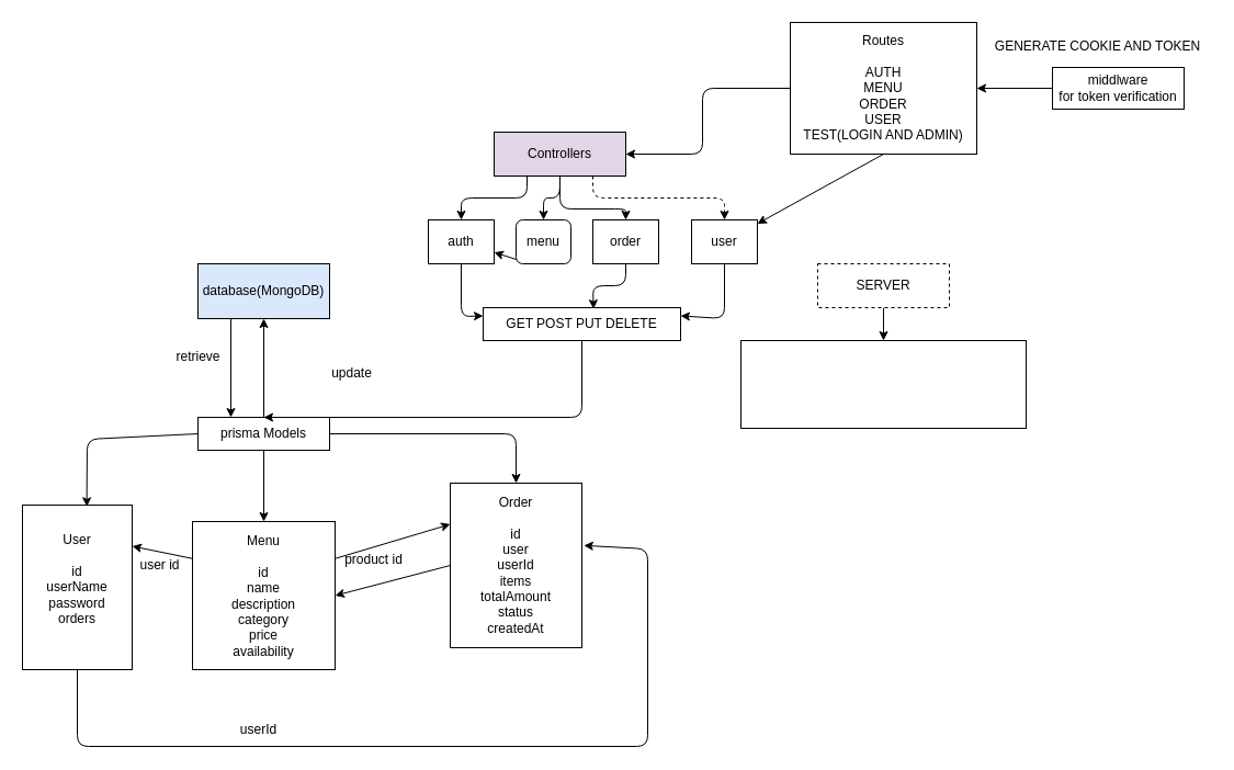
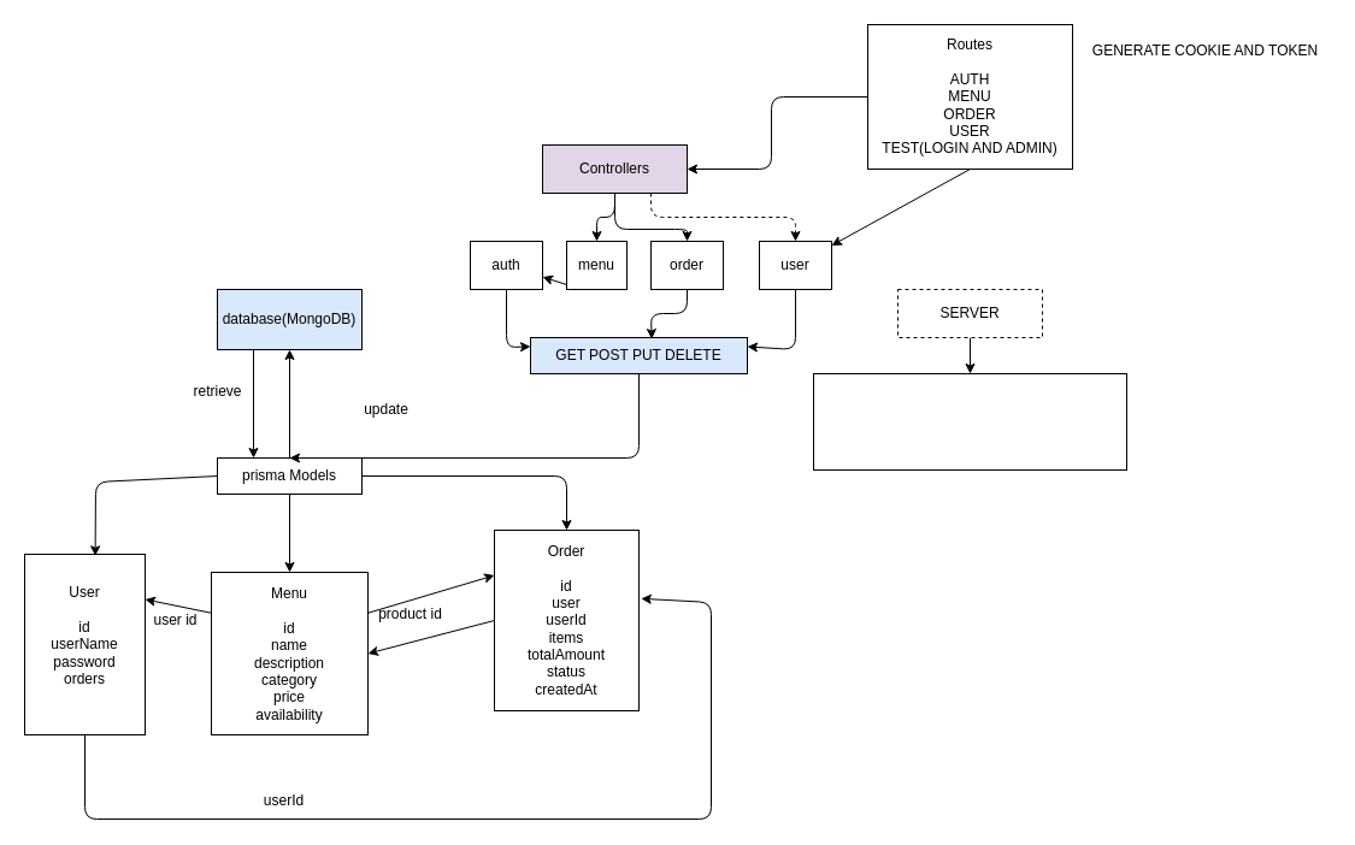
- <mxCell id="42" style="edgeStyle=none;html=1;exitX=0;exitY=0.5;exitDx=0;exitDy=0;entryX=1;entryY=0.5;entryDx=0;entryDy=0;" parent="1" source="43" target="38" edge="1"><mxGeometry relative="1" as="geometry" /></mxCell>
- <mxCell id="43" value="middlware&lt;br&gt;for token verification" style="whiteSpace=wrap;html=1;" parent="1" vertex="1"><mxGeometry x="959" y="61" width="120" height="38" as="geometry" /></mxCell>
- <mxCell id="22" style="edgeStyle=none;html=1;exitX=0.25;exitY=1;exitDx=0;exitDy=0;entryX=0.5;entryY=0;entryDx=0;entryDy=0;" parent="1" source="23" target="25" edge="1"><mxGeometry relative="1" as="geometry"><Array as="points"><mxPoint x="480" y="180" /><mxPoint x="420" y="180" /></Array></mxGeometry></mxCell>
- <mxCell id="27" value="menu" style="whiteSpace=wrap;html=1;rounded=1;" parent="1" vertex="1"><mxGeometry x="470" y="200" width="50" height="40" as="geometry" /></mxCell>
+ <mxCell id="27" value="menu" style="whiteSpace=wrap;html=1;" parent="1" vertex="1"><mxGeometry x="470" y="200" width="50" height="40" as="geometry" /></mxCell>
- <mxCell id="33" value="&lt;span style=&quot;&quot;&gt;GET POST PUT DELETE&lt;/span&gt;" style="whiteSpace=wrap;html=1;" parent="1" vertex="1"><mxGeometry x="440" y="280" width="180" height="30" as="geometry" /></mxCell>
+ <mxCell id="33" value="&lt;span style=&quot;&quot;&gt;GET POST PUT DELETE&lt;/span&gt;" style="whiteSpace=wrap;html=1;fillColor=#dae8fc;" parent="1" vertex="1"><mxGeometry x="440" y="280" width="180" height="30" as="geometry" /></mxCell>
